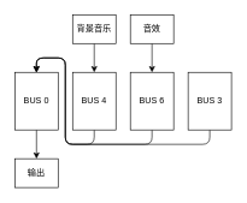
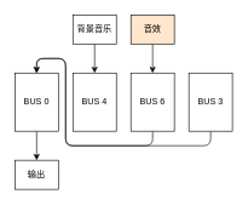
- <mxCell id="14" value="音效" style="rounded=0;whiteSpace=wrap;html=1;" vertex="1" parent="1"><mxGeometry x="180" y="20" width="60" height="40" as="geometry" /></mxCell>
+ <mxCell id="14" value="音效" style="rounded=0;whiteSpace=wrap;html=1;fillColor=#ffe6cc;" vertex="1" parent="1"><mxGeometry x="180" y="20" width="60" height="40" as="geometry" /></mxCell>
- <mxCell id="4" style="edgeStyle=orthogonalEdgeStyle;html=1;exitX=0.5;exitY=1;exitDx=0;exitDy=0;entryX=0.5;entryY=0;entryDx=0;entryDy=0;" edge="1" parent="1" source="5" target="3"><mxGeometry relative="1" as="geometry"><mxPoint x="60" y="60" as="targetPoint" /><Array as="points"><mxPoint x="130" y="200" /><mxPoint x="90" y="200" /><mxPoint x="90" y="80" /><mxPoint x="50" y="80" /></Array></mxGeometry></mxCell>
